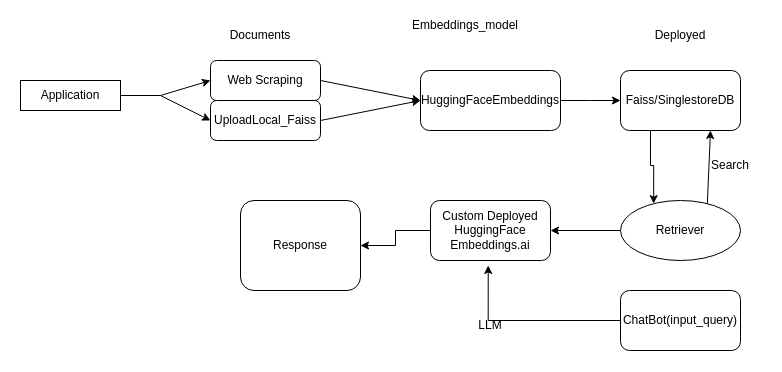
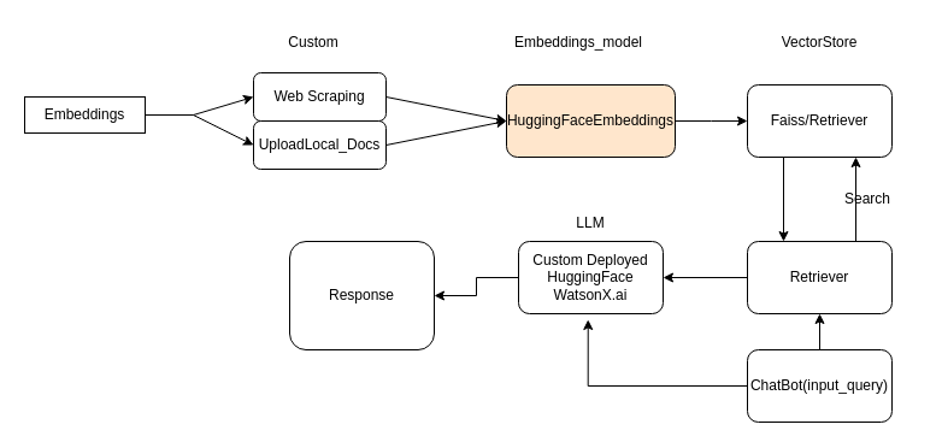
- <mxCell id="15" value="Embeddings_model" style="text;html=1;strokeColor=none;fillColor=none;align=center;verticalAlign=middle;whiteSpace=wrap;rounded=0;" vertex="1" parent="1"><mxGeometry x="435" y="10" width="60" height="30" as="geometry" /></mxCell>
+ <mxCell id="15" value="Embeddings_model" style="text;html=1;strokeColor=none;fillColor=none;align=center;verticalAlign=middle;whiteSpace=wrap;rounded=0;" vertex="1" parent="1"><mxGeometry x="450" y="20" width="60" height="30" as="geometry" /></mxCell>
- <mxCell id="10" value="Documents" style="text;html=1;strokeColor=none;fillColor=none;align=center;verticalAlign=middle;whiteSpace=wrap;rounded=0;" vertex="1" parent="1"><mxGeometry x="230" y="20" width="60" height="30" as="geometry" /></mxCell>
+ <mxCell id="10" value="Custom" style="text;html=1;strokeColor=none;fillColor=none;align=center;verticalAlign=middle;whiteSpace=wrap;rounded=0;" vertex="1" parent="1"><mxGeometry x="230" y="20" width="60" height="30" as="geometry" /></mxCell>
- <mxCell id="9" value="Deployed" style="text;html=1;strokeColor=none;fillColor=none;align=center;verticalAlign=middle;whiteSpace=wrap;rounded=0;" vertex="1" parent="1"><mxGeometry x="650" y="20" width="60" height="30" as="geometry" /></mxCell>
+ <mxCell id="9" value="VectorStore" style="text;html=1;strokeColor=none;fillColor=none;align=center;verticalAlign=middle;whiteSpace=wrap;rounded=0;" vertex="1" parent="1"><mxGeometry x="650" y="20" width="60" height="30" as="geometry" /></mxCell>
- <mxCell id="2" value="Application" style="rounded=0;whiteSpace=wrap;html=1;" vertex="1" parent="1"><mxGeometry x="20" y="80" width="100" height="30" as="geometry" /></mxCell>
+ <mxCell id="2" value="Embeddings" style="rounded=0;whiteSpace=wrap;html=1;" vertex="1" parent="1"><mxGeometry x="20" y="80" width="100" height="30" as="geometry" /></mxCell>
- <mxCell id="12" value="HuggingFaceEmbeddings" style="rounded=1;whiteSpace=wrap;html=1;" vertex="1" parent="1"><mxGeometry x="420" y="70" width="140" height="60" as="geometry" /></mxCell>
+ <mxCell id="12" value="HuggingFaceEmbeddings" style="rounded=1;whiteSpace=wrap;html=1;fillColor=#ffe6cc;" vertex="1" parent="1"><mxGeometry x="420" y="70" width="140" height="60" as="geometry" /></mxCell>
- <mxCell id="14" value="Faiss/SinglestoreDB" style="rounded=1;whiteSpace=wrap;html=1;" vertex="1" parent="1"><mxGeometry x="620" y="70" width="120" height="60" as="geometry" /></mxCell>
+ <mxCell id="14" value="Faiss/Retriever" style="rounded=1;whiteSpace=wrap;html=1;" vertex="1" parent="1"><mxGeometry x="620" y="70" width="120" height="60" as="geometry" /></mxCell>
- <mxCell id="6" value="UploadLocal_Faiss" style="rounded=1;whiteSpace=wrap;html=1;" vertex="1" parent="1"><mxGeometry x="210" y="100" width="110" height="40" as="geometry" /></mxCell>
+ <mxCell id="6" value="UploadLocal_Docs" style="rounded=1;whiteSpace=wrap;html=1;" vertex="1" parent="1"><mxGeometry x="210" y="100" width="110" height="40" as="geometry" /></mxCell>
- <mxCell id="26" value="Search" style="text;html=1;strokeColor=none;fillColor=none;align=center;verticalAlign=middle;whiteSpace=wrap;rounded=0;" vertex="1" parent="1"><mxGeometry x="700" y="150" width="60" height="30" as="geometry" /></mxCell>
+ <mxCell id="26" value="Search" style="text;html=1;strokeColor=none;fillColor=none;align=center;verticalAlign=middle;whiteSpace=wrap;rounded=0;" vertex="1" parent="1"><mxGeometry x="690" y="150" width="60" height="30" as="geometry" /></mxCell>
- <mxCell id="22" value="Custom Deployed&lt;br&gt;HuggingFace&lt;br&gt;Embeddings.ai" style="rounded=1;whiteSpace=wrap;html=1;" vertex="1" parent="1"><mxGeometry x="430" y="200" width="120" height="60" as="geometry" /></mxCell>
+ <mxCell id="22" value="Custom Deployed&lt;br&gt;HuggingFace&lt;br&gt;WatsonX.ai" style="rounded=1;whiteSpace=wrap;html=1;" vertex="1" parent="1"><mxGeometry x="430" y="200" width="120" height="60" as="geometry" /></mxCell>
- <mxCell id="17" value="Retriever" style="ellipse;whiteSpace=wrap;html=1;" vertex="1" parent="1"><mxGeometry x="620" y="200" width="120" height="60" as="geometry" /></mxCell>
+ <mxCell id="17" value="Retriever" style="rounded=1;whiteSpace=wrap;html=1;" vertex="1" parent="1"><mxGeometry x="620" y="200" width="120" height="60" as="geometry" /></mxCell>
+ <mxCell id="19" style="edgeStyle=orthogonalEdgeStyle;rounded=0;orthogonalLoop=1;jettySize=auto;html=1;exitX=0.5;exitY=0;exitDx=0;exitDy=0;entryX=0.5;entryY=1;entryDx=0;entryDy=0;" edge="1" parent="1" source="20" target="17"><mxGeometry relative="1" as="geometry" /></mxCell>
- <mxCell id="24" value="LLM" style="text;html=1;strokeColor=none;fillColor=none;align=center;verticalAlign=middle;whiteSpace=wrap;rounded=0;" vertex="1" parent="1"><mxGeometry x="460" y="310" width="60" height="30" as="geometry" /></mxCell>
+ <mxCell id="24" value="LLM" style="text;html=1;strokeColor=none;fillColor=none;align=center;verticalAlign=middle;whiteSpace=wrap;rounded=0;" vertex="1" parent="1"><mxGeometry x="460" y="170" width="60" height="30" as="geometry" /></mxCell>
